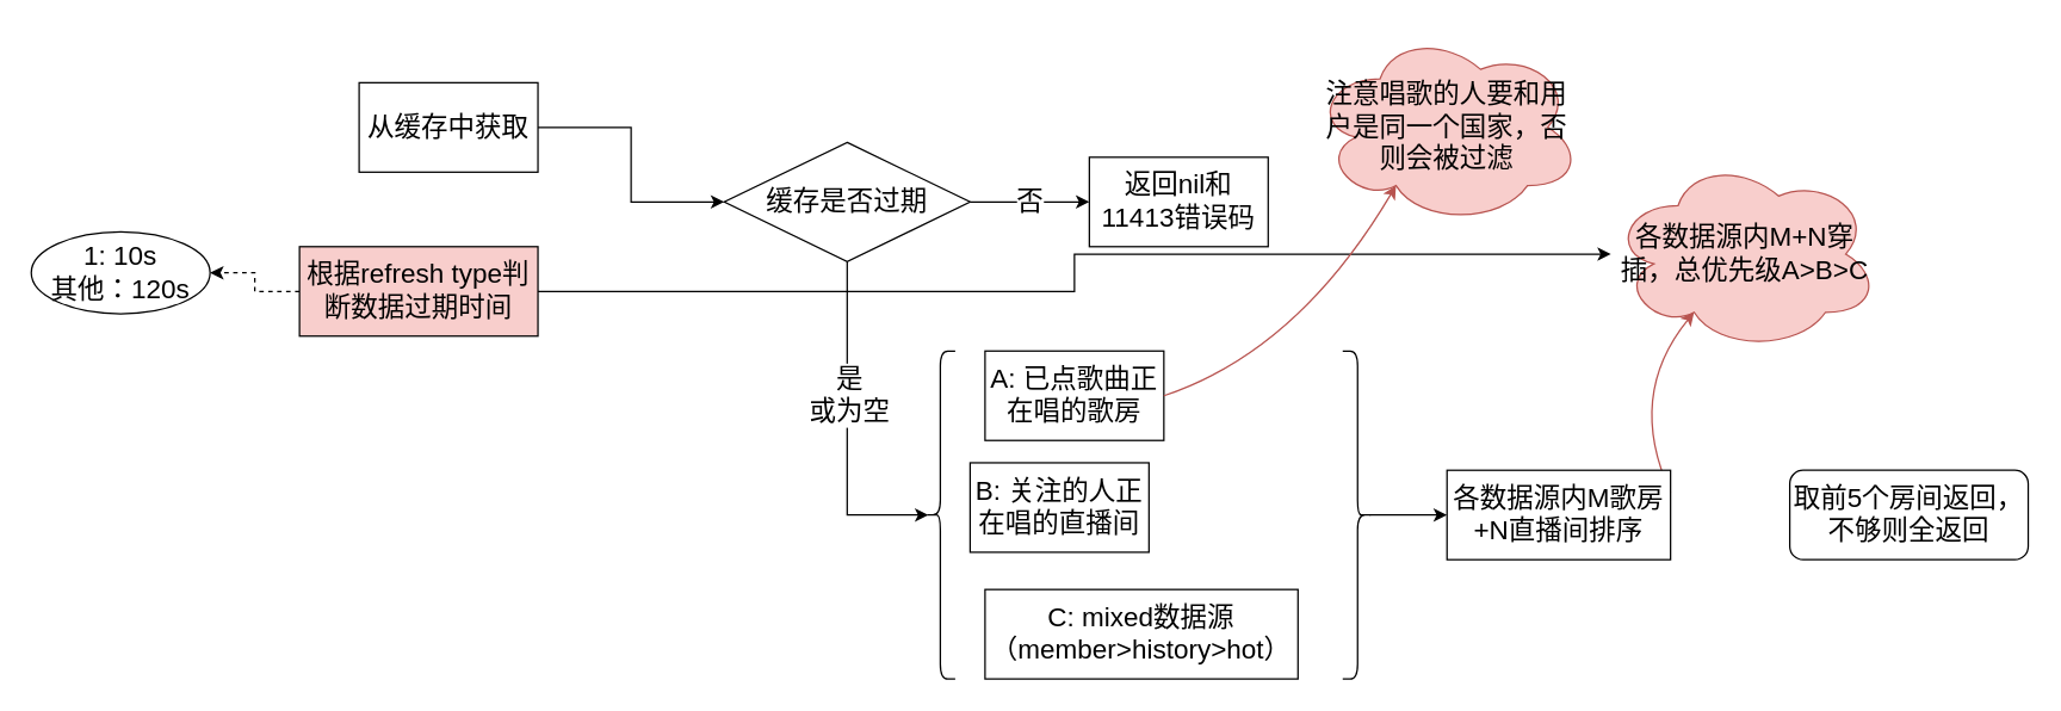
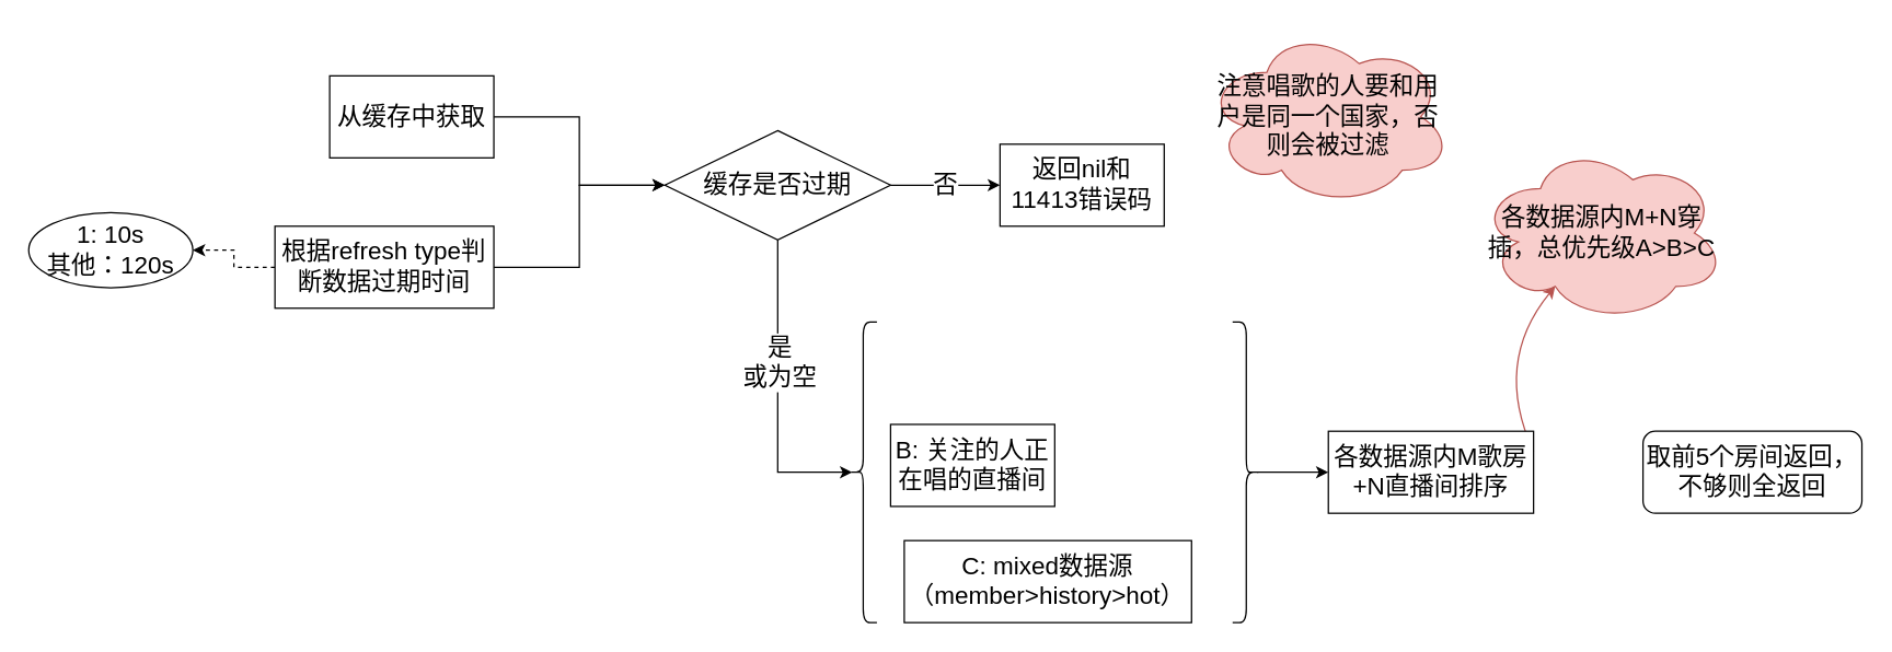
- <mxCell id="5" style="edgeStyle=orthogonalEdgeStyle;rounded=0;orthogonalLoop=1;jettySize=auto;html=1;exitX=1;exitY=0.5;exitDx=0;exitDy=0;fontSize=18;" parent="1" source="6" target="17" edge="1"><mxGeometry relative="1" as="geometry" /></mxCell>
+ <mxCell id="5" style="edgeStyle=orthogonalEdgeStyle;rounded=0;orthogonalLoop=1;jettySize=auto;html=1;exitX=1;exitY=0.5;exitDx=0;exitDy=0;entryX=0;entryY=0.5;entryDx=0;entryDy=0;fontSize=18;" parent="1" source="6" target="10" edge="1"><mxGeometry relative="1" as="geometry" /></mxCell>
- <mxCell id="6" value="&lt;font style=&quot;font-size: 18px;&quot;&gt;根据refresh type判断数据过期时间&lt;/font&gt;" style="rounded=0;whiteSpace=wrap;html=1;fillColor=#f8cecc;" parent="1" vertex="1"><mxGeometry x="200" y="165" width="160" height="60" as="geometry" /></mxCell>
+ <mxCell id="6" value="&lt;font style=&quot;font-size: 18px;&quot;&gt;根据refresh type判断数据过期时间&lt;/font&gt;" style="rounded=0;whiteSpace=wrap;html=1;" parent="1" vertex="1"><mxGeometry x="200" y="165" width="160" height="60" as="geometry" /></mxCell>
- <mxCell id="23" value="" style="curved=1;endArrow=classic;html=1;rounded=0;fontSize=18;exitX=1;exitY=0.5;exitDx=0;exitDy=0;entryX=0.31;entryY=0.8;entryDx=0;entryDy=0;entryPerimeter=0;fillColor=#f8cecc;strokeColor=#b85450;" parent="1" source="14" target="24" edge="1"><mxGeometry width="50" height="50" relative="1" as="geometry"><mxPoint x="640" y="245" as="sourcePoint" /><mxPoint x="935.8" y="79" as="targetPoint" /><Array as="points"><mxPoint x="870" y="235" /></Array></mxGeometry></mxCell>
- <mxCell id="14" value="&lt;span style=&quot;font-size: 18px;&quot;&gt;A: 已点歌曲正在唱的歌房&lt;/span&gt;" style="rounded=0;whiteSpace=wrap;html=1;" parent="1" vertex="1"><mxGeometry x="660" y="235" width="120" height="60" as="geometry" /></mxCell>
